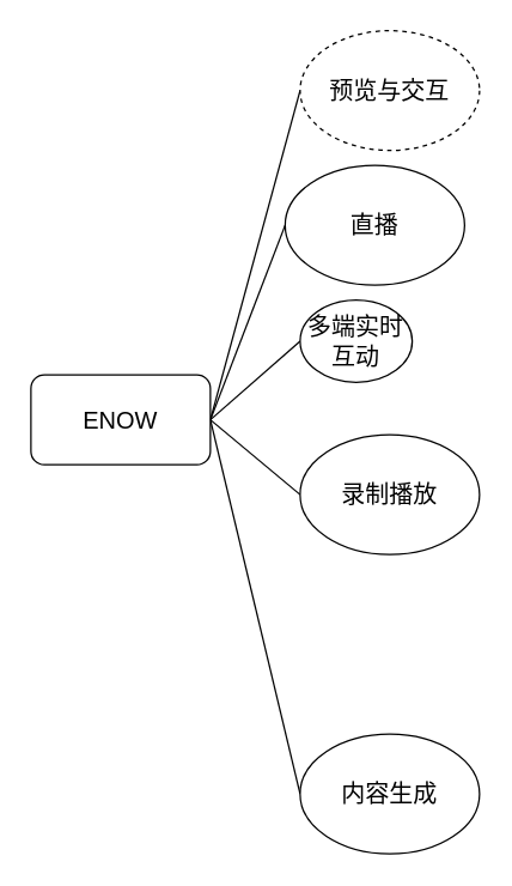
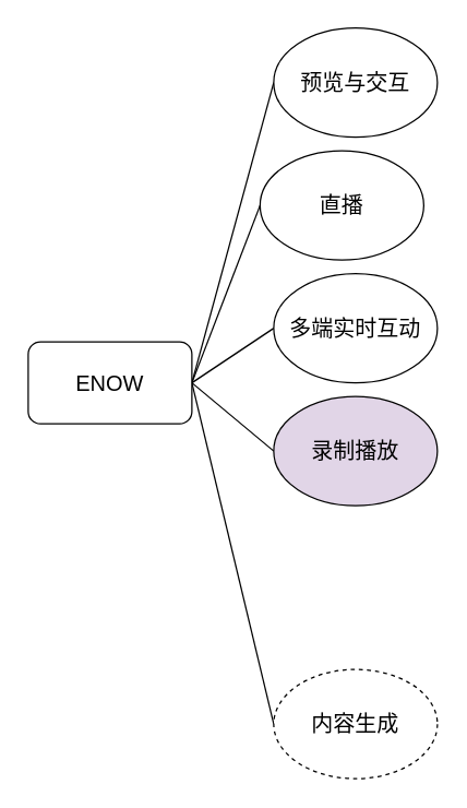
- <mxCell id="8" value="&lt;font style=&quot;font-size: 16px&quot;&gt;预览与交互&lt;/font&gt;" style="ellipse;whiteSpace=wrap;html=1;dashed=1;" vertex="1" parent="1"><mxGeometry x="200" y="20" width="120" height="80" as="geometry" /></mxCell>
+ <mxCell id="8" value="&lt;font style=&quot;font-size: 16px&quot;&gt;预览与交互&lt;/font&gt;" style="ellipse;whiteSpace=wrap;html=1;" vertex="1" parent="1"><mxGeometry x="200" y="20" width="120" height="80" as="geometry" /></mxCell>
- <mxCell id="10" value="&lt;font style=&quot;font-size: 16px&quot;&gt;多端实时互动&lt;/font&gt;" style="ellipse;whiteSpace=wrap;html=1;" vertex="1" parent="1"><mxGeometry x="200" y="200" width="75" height="55" as="geometry" /></mxCell>
+ <mxCell id="10" value="&lt;font style=&quot;font-size: 16px&quot;&gt;多端实时互动&lt;/font&gt;" style="ellipse;whiteSpace=wrap;html=1;" vertex="1" parent="1"><mxGeometry x="200" y="200" width="120" height="80" as="geometry" /></mxCell>
- <mxCell id="11" value="&lt;font style=&quot;font-size: 16px&quot;&gt;录制播放&lt;/font&gt;" style="ellipse;whiteSpace=wrap;html=1;" vertex="1" parent="1"><mxGeometry x="200" y="290" width="120" height="80" as="geometry" /></mxCell>
+ <mxCell id="11" value="&lt;font style=&quot;font-size: 16px&quot;&gt;录制播放&lt;/font&gt;" style="ellipse;whiteSpace=wrap;html=1;fillColor=#e1d5e7;" vertex="1" parent="1"><mxGeometry x="200" y="290" width="120" height="80" as="geometry" /></mxCell>
- <mxCell id="12" value="&lt;font style=&quot;font-size: 16px&quot;&gt;内容生成&lt;/font&gt;" style="ellipse;whiteSpace=wrap;html=1;" vertex="1" parent="1"><mxGeometry x="200" y="490" width="120" height="80" as="geometry" /></mxCell>
+ <mxCell id="12" value="&lt;font style=&quot;font-size: 16px&quot;&gt;内容生成&lt;/font&gt;" style="ellipse;whiteSpace=wrap;html=1;dashed=1;" vertex="1" parent="1"><mxGeometry x="200" y="490" width="120" height="80" as="geometry" /></mxCell>
